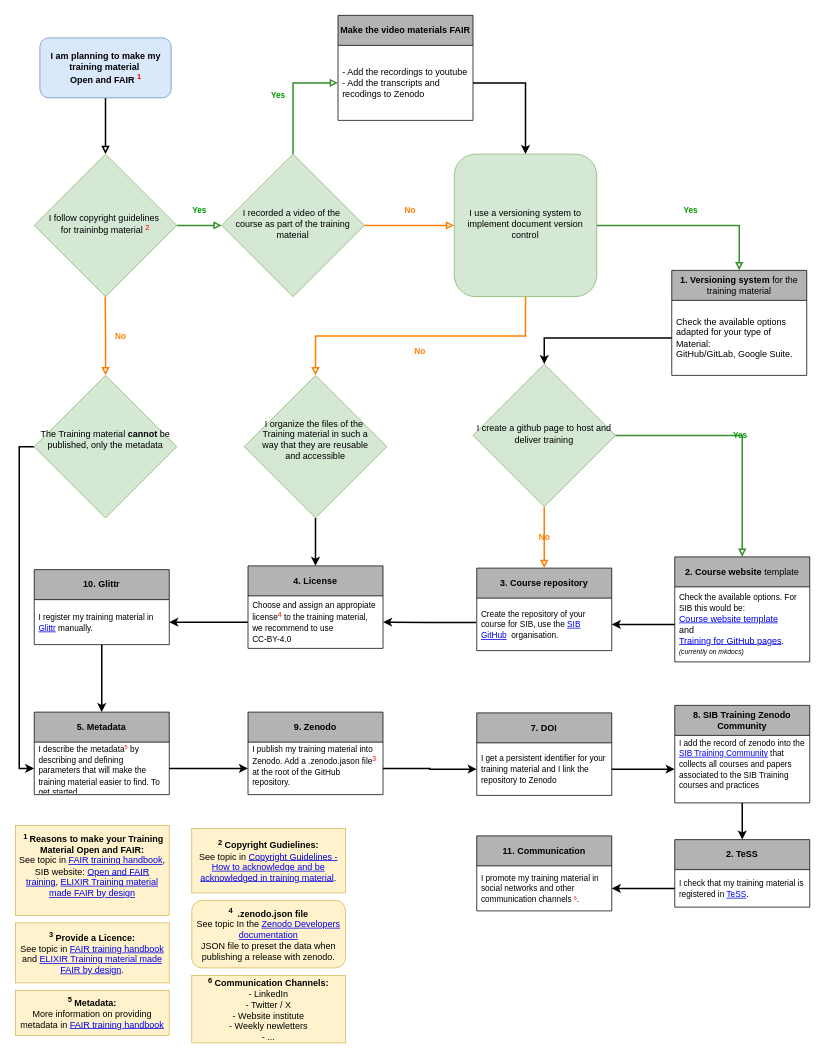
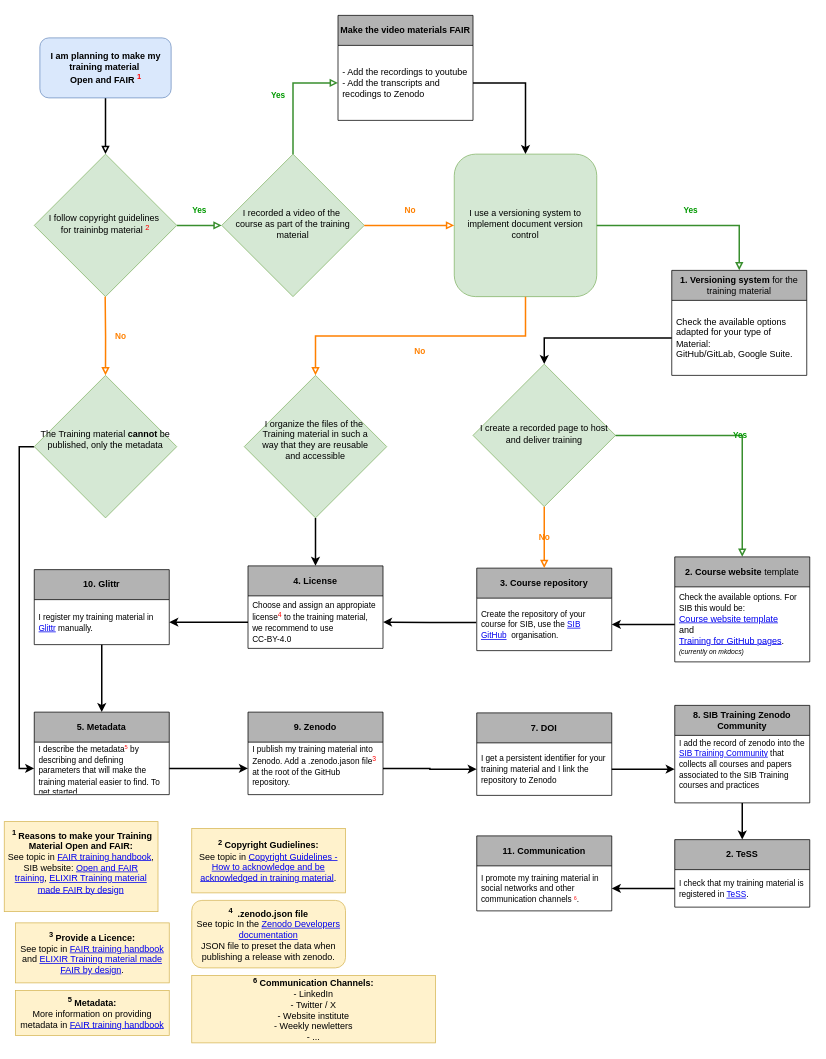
- <mxCell id="12" value="I create a github page to host and deliver training" style="rhombus;whiteSpace=wrap;html=1;shadow=0;fontFamily=Helvetica;fontSize=12;align=center;strokeWidth=1;spacing=6;spacingTop=-4;fillColor=#d5e8d4;strokeColor=#82b366;" parent="1" vertex="1"><mxGeometry x="630" y="485" width="190" height="190" as="geometry" /></mxCell>
+ <mxCell id="12" value="I create a recorded page to host and deliver training" style="rhombus;whiteSpace=wrap;html=1;shadow=0;fontFamily=Helvetica;fontSize=12;align=center;strokeWidth=1;spacing=6;spacingTop=-4;fillColor=#d5e8d4;strokeColor=#82b366;" parent="1" vertex="1"><mxGeometry x="630" y="485" width="190" height="190" as="geometry" /></mxCell>
- <mxCell id="52" value="&lt;div style=&quot;&quot;&gt;&lt;b&gt;&lt;span style=&quot;background-color: initial;&quot;&gt;&amp;nbsp;&lt;/span&gt;&lt;sup style=&quot;background-color: initial;&quot;&gt;1&amp;nbsp;&lt;/sup&gt;&lt;span style=&quot;background-color: initial;&quot;&gt;Reasons to make your Training Material Open and FAIR:&lt;/span&gt;&lt;/b&gt;&lt;/div&gt;&lt;div style=&quot;&quot;&gt;See topic in &lt;a href=&quot;https://elixir-europe-training.github.io/ELIXIR-TrP-FAIR-training-handbook/chapters/chapter_01/#initial-considerations-for-applying-fair-principles-to-training-materials&quot;&gt;FAIR training handbook&lt;/a&gt;, SIB website:&amp;nbsp;&lt;a href=&quot;https://www.sib.swiss/training/open-and-fair-training&quot;&gt;Open and FAIR training&lt;/a&gt;,&amp;nbsp;&lt;a href=&quot;https://elixir-europe-training.github.io/ELIXIR-TrP-FAIR-Material-By-Design/&quot;&gt;ELIXIR Training material made FAIR by design&lt;/a&gt;&lt;/div&gt;&lt;div&gt;&lt;br&gt;&lt;/div&gt;" style="rounded=0;whiteSpace=wrap;html=1;fillColor=#fff2cc;strokeColor=#d6b656;" parent="1" vertex="1"><mxGeometry x="20" y="1100" width="205" height="120" as="geometry" /></mxCell>
+ <mxCell id="52" value="&lt;div style=&quot;&quot;&gt;&lt;b&gt;&lt;span style=&quot;background-color: initial;&quot;&gt;&amp;nbsp;&lt;/span&gt;&lt;sup style=&quot;background-color: initial;&quot;&gt;1&amp;nbsp;&lt;/sup&gt;&lt;span style=&quot;background-color: initial;&quot;&gt;Reasons to make your Training Material Open and FAIR:&lt;/span&gt;&lt;/b&gt;&lt;/div&gt;&lt;div style=&quot;&quot;&gt;See topic in &lt;a href=&quot;https://elixir-europe-training.github.io/ELIXIR-TrP-FAIR-training-handbook/chapters/chapter_01/#initial-considerations-for-applying-fair-principles-to-training-materials&quot;&gt;FAIR training handbook&lt;/a&gt;, SIB website:&amp;nbsp;&lt;a href=&quot;https://www.sib.swiss/training/open-and-fair-training&quot;&gt;Open and FAIR training&lt;/a&gt;,&amp;nbsp;&lt;a href=&quot;https://elixir-europe-training.github.io/ELIXIR-TrP-FAIR-Material-By-Design/&quot;&gt;ELIXIR Training material made FAIR by design&lt;/a&gt;&lt;/div&gt;&lt;div&gt;&lt;br&gt;&lt;/div&gt;" style="rounded=0;whiteSpace=wrap;html=1;fillColor=#fff2cc;strokeColor=#d6b656;" parent="1" vertex="1"><mxGeometry x="5" y="1095" width="205" height="120" as="geometry" /></mxCell>
- <mxCell id="57" value="&lt;div style=&quot;&quot;&gt;&lt;div&gt;&lt;b&gt;&lt;span style=&quot;background-color: initial;&quot;&gt;&lt;sup&gt;6&lt;/sup&gt;&amp;nbsp;Communication Channels:&lt;/span&gt;&lt;/b&gt;&lt;/div&gt;&lt;div&gt;&lt;div&gt;- LinkedIn&lt;/div&gt;&lt;/div&gt;&lt;div&gt;- Twitter / X&lt;/div&gt;&lt;div&gt;- Website institute&lt;/div&gt;&lt;div&gt;- Weekly newletters &lt;br&gt;&lt;/div&gt;&lt;div&gt;- ...&lt;br&gt;&lt;/div&gt;&lt;/div&gt;" style="rounded=0;whiteSpace=wrap;html=1;fillColor=#fff2cc;strokeColor=#d6b656;" parent="1" vertex="1"><mxGeometry x="255" y="1300" width="205" height="90" as="geometry" /></mxCell>
+ <mxCell id="57" value="&lt;div style=&quot;&quot;&gt;&lt;div&gt;&lt;b&gt;&lt;span style=&quot;background-color: initial;&quot;&gt;&lt;sup&gt;6&lt;/sup&gt;&amp;nbsp;Communication Channels:&lt;/span&gt;&lt;/b&gt;&lt;/div&gt;&lt;div&gt;&lt;div&gt;- LinkedIn&lt;/div&gt;&lt;/div&gt;&lt;div&gt;- Twitter / X&lt;/div&gt;&lt;div&gt;- Website institute&lt;/div&gt;&lt;div&gt;- Weekly newletters &lt;br&gt;&lt;/div&gt;&lt;div&gt;- ...&lt;br&gt;&lt;/div&gt;&lt;/div&gt;" style="rounded=0;whiteSpace=wrap;html=1;fillColor=#fff2cc;strokeColor=#d6b656;" parent="1" vertex="1"><mxGeometry x="255" y="1300" width="325" height="90" as="geometry" /></mxCell>
